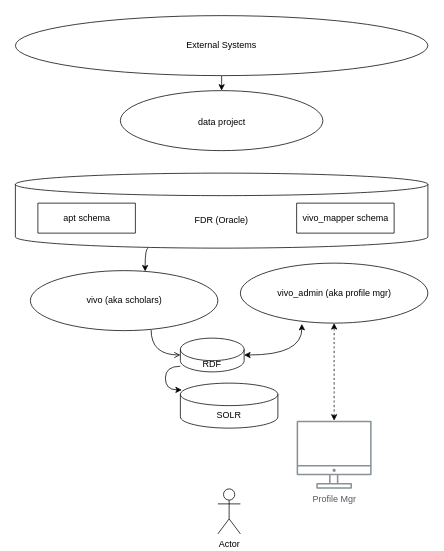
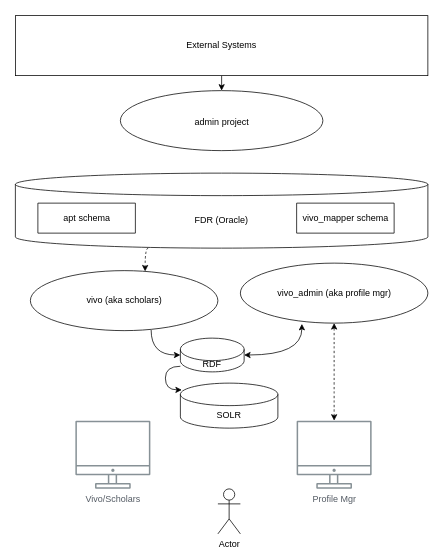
- <mxCell id="4" value="External Systems" style="ellipse;whiteSpace=wrap;html=1;" vertex="1" parent="1"><mxGeometry x="20" y="20" width="550" height="80" as="geometry" /></mxCell>
+ <mxCell id="4" value="External Systems" style="rounded=0;whiteSpace=wrap;html=1;" vertex="1" parent="1"><mxGeometry x="20" y="20" width="550" height="80" as="geometry" /></mxCell>
- <mxCell id="2" value="&lt;div&gt;data project&lt;/div&gt;&lt;div&gt;&lt;br&gt;&lt;br&gt;&lt;/div&gt;" style="verticalLabelPosition=middle;verticalAlign=bottom;html=1;shape=mxgraph.flowchart.on-page_reference;fontStyle=0;horizontal=1;labelPosition=center;align=center;" vertex="1" parent="1"><mxGeometry x="160" y="120" width="270" height="80" as="geometry" /></mxCell>
+ <mxCell id="2" value="&lt;div&gt;admin project&lt;/div&gt;&lt;div&gt;&lt;br&gt;&lt;br&gt;&lt;/div&gt;" style="verticalLabelPosition=middle;verticalAlign=bottom;html=1;shape=mxgraph.flowchart.on-page_reference;fontStyle=0;horizontal=1;labelPosition=center;align=center;" vertex="1" parent="1"><mxGeometry x="160" y="120" width="270" height="80" as="geometry" /></mxCell>
- <mxCell id="15" style="edgeStyle=orthogonalEdgeStyle;rounded=0;orthogonalLoop=1;jettySize=auto;html=1;exitX=0.322;exitY=1;exitDx=0;exitDy=0;exitPerimeter=0;curved=1;entryX=0.612;entryY=0.013;entryDx=0;entryDy=0;entryPerimeter=0;" edge="1" parent="1" source="10" target="11"><mxGeometry relative="1" as="geometry"><mxPoint x="211" y="449.04" as="sourcePoint" /><mxPoint x="240" y="370" as="targetPoint" /></mxGeometry></mxCell>
+ <mxCell id="15" style="edgeStyle=orthogonalEdgeStyle;rounded=0;orthogonalLoop=1;jettySize=auto;html=1;exitX=0.322;exitY=1;exitDx=0;exitDy=0;exitPerimeter=0;curved=1;entryX=0.612;entryY=0.013;entryDx=0;entryDy=0;entryPerimeter=0;dashed=1;" edge="1" parent="1" source="10" target="11"><mxGeometry relative="1" as="geometry"><mxPoint x="211" y="449.04" as="sourcePoint" /><mxPoint x="240" y="370" as="targetPoint" /></mxGeometry></mxCell>
- <mxCell id="13" style="edgeStyle=orthogonalEdgeStyle;rounded=0;orthogonalLoop=1;jettySize=auto;html=1;exitX=0.644;exitY=0.988;exitDx=0;exitDy=0;exitPerimeter=0;entryX=0;entryY=0;entryDx=0;entryDy=22.5;entryPerimeter=0;curved=1;endArrow=open;" edge="1" parent="1" source="11" target="5"><mxGeometry relative="1" as="geometry"><mxPoint x="250.04" y="332.98" as="sourcePoint" /><mxPoint x="242" y="365.04" as="targetPoint" /></mxGeometry></mxCell>
+ <mxCell id="13" style="edgeStyle=orthogonalEdgeStyle;rounded=0;orthogonalLoop=1;jettySize=auto;html=1;exitX=0.644;exitY=0.988;exitDx=0;exitDy=0;exitPerimeter=0;entryX=0;entryY=0;entryDx=0;entryDy=22.5;entryPerimeter=0;curved=1;" edge="1" parent="1" source="11" target="5"><mxGeometry relative="1" as="geometry"><mxPoint x="250.04" y="332.98" as="sourcePoint" /><mxPoint x="242" y="365.04" as="targetPoint" /></mxGeometry></mxCell>
+ <mxCell id="8" value="Vivo/Scholars" style="sketch=0;outlineConnect=0;gradientColor=none;fontColor=#545B64;strokeColor=none;fillColor=#879196;dashed=0;verticalLabelPosition=bottom;verticalAlign=top;align=center;html=1;fontSize=12;fontStyle=0;aspect=fixed;shape=mxgraph.aws4.illustration_desktop;pointerEvents=1" vertex="1" parent="1"><mxGeometry x="100" y="560" width="100" height="91" as="geometry" /></mxCell>
